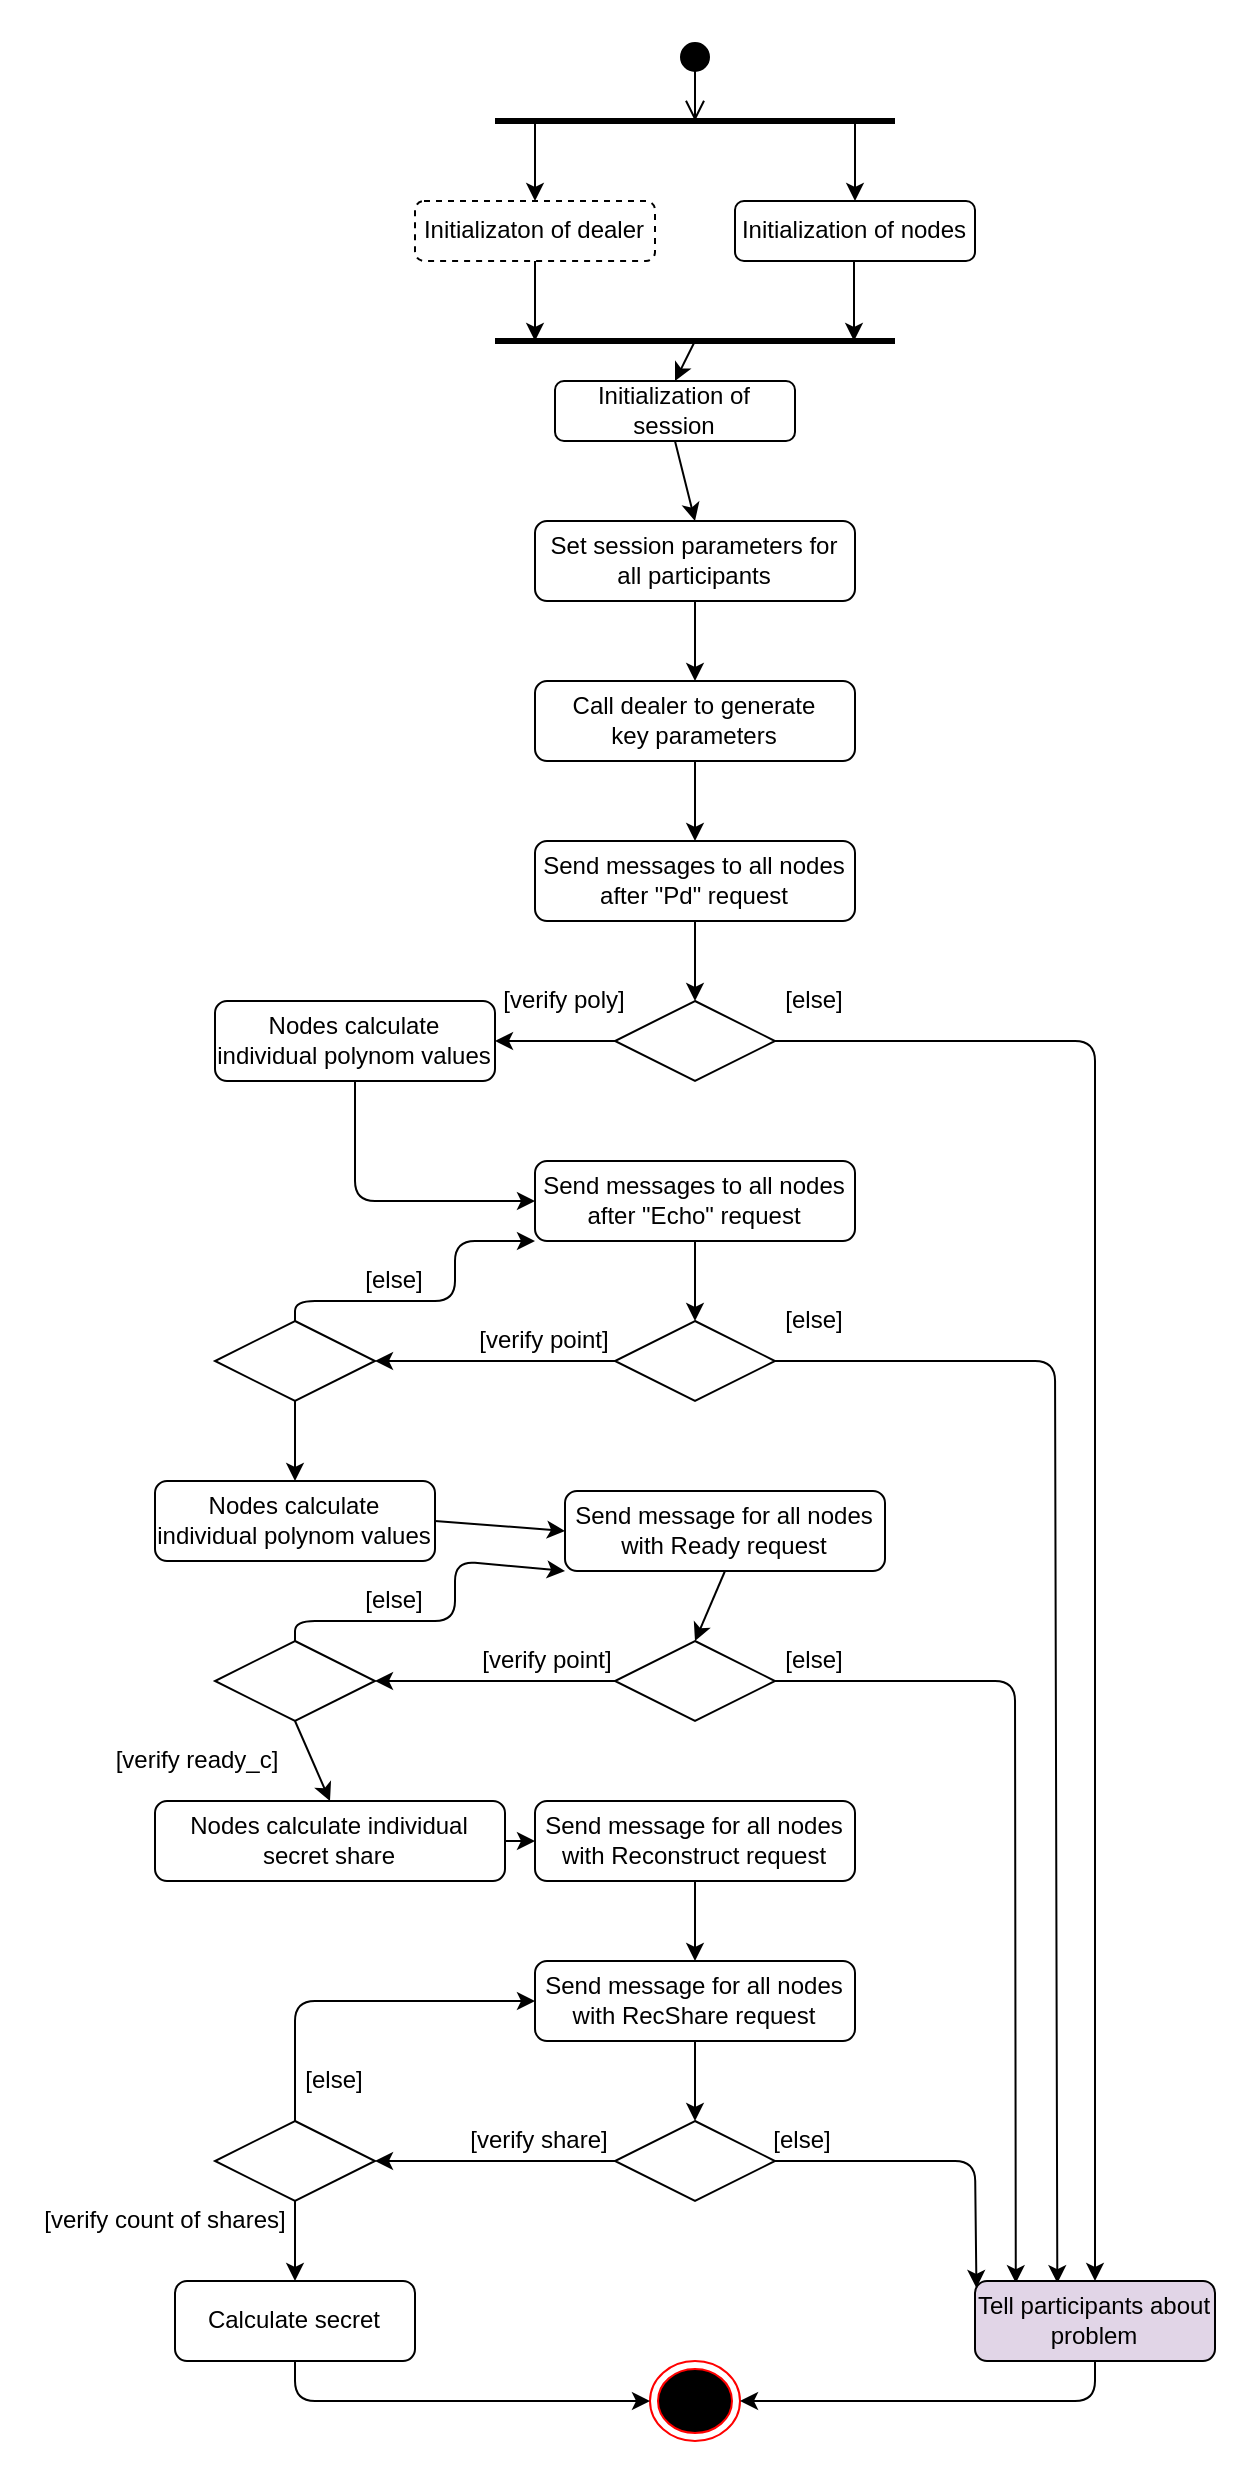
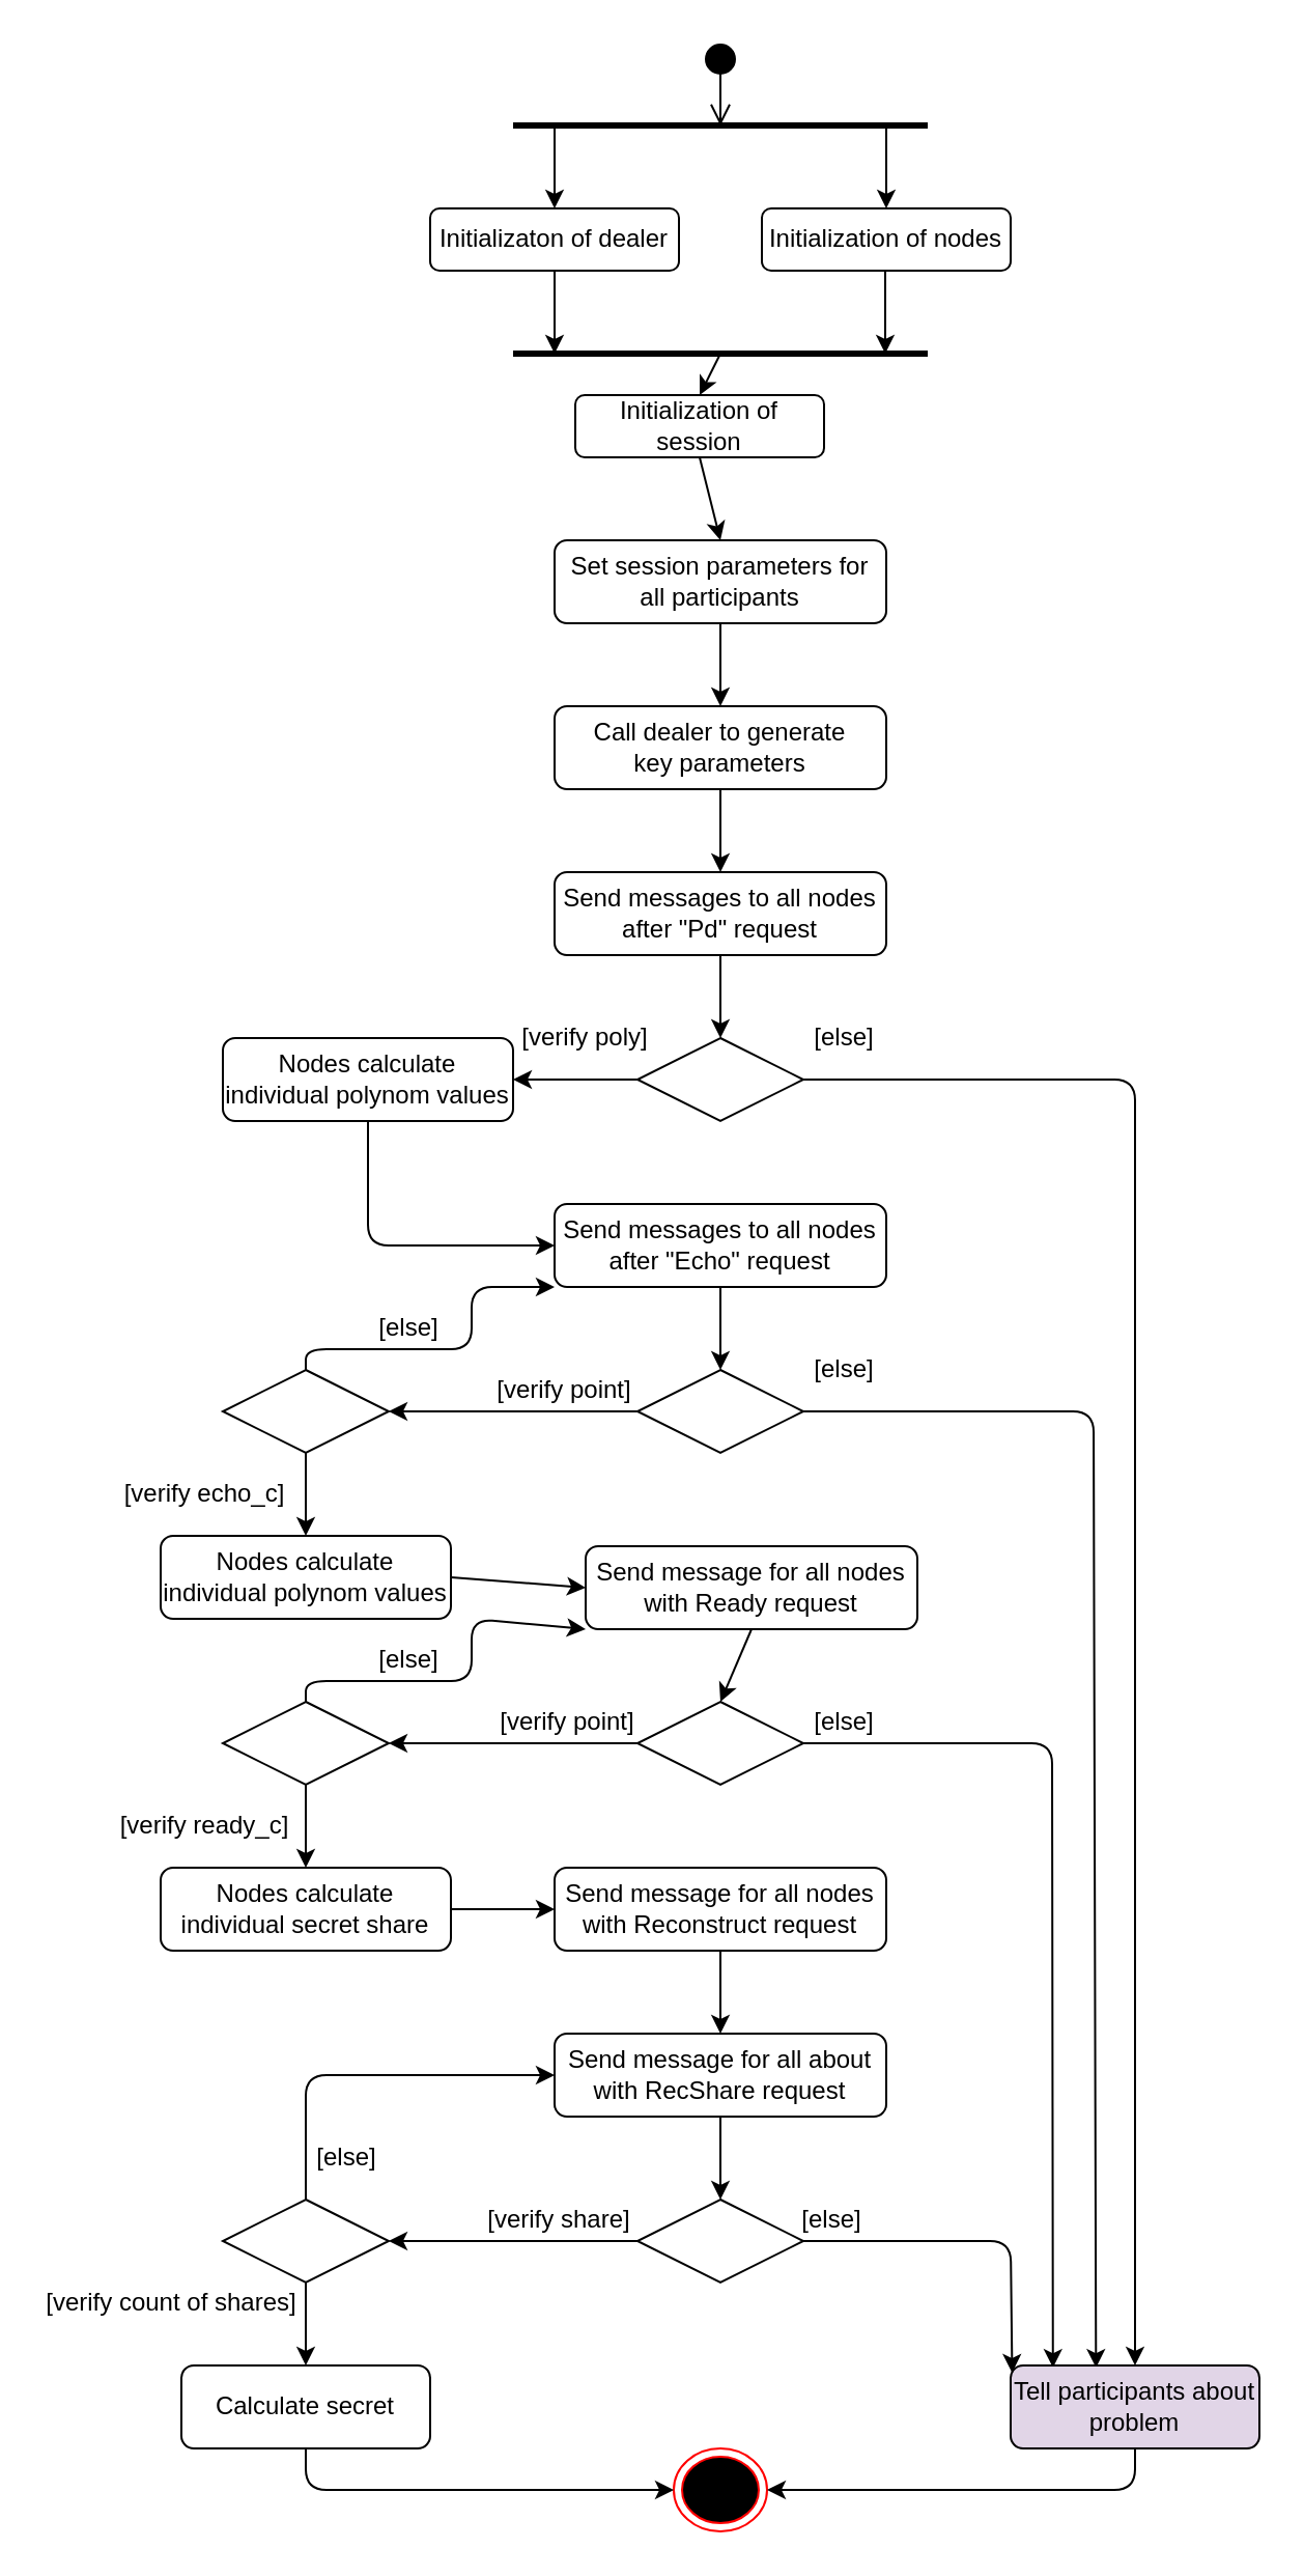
- <mxCell id="7" value="Initializaton of dealer" style="rounded=1;whiteSpace=wrap;html=1;dashed=1;" vertex="1" parent="1"><mxGeometry x="207" width="120" height="30" as="geometry" y="100" /></mxCell>
+ <mxCell id="7" value="Initializaton of dealer" style="rounded=1;whiteSpace=wrap;html=1;" vertex="1" parent="1"><mxGeometry x="207" width="120" height="30" as="geometry" y="100" /></mxCell>
+ <mxCell id="30" value="[verify echo_c]" style="text;html=1;strokeColor=none;fillColor=none;align=center;verticalAlign=middle;whiteSpace=wrap;rounded=0;" vertex="1" parent="1"><mxGeometry x="57" y="710" width="83" height="20" as="geometry" /></mxCell>
- <mxCell id="64" value="Nodes calculate individual secret share" style="rounded=1;whiteSpace=wrap;html=1;" vertex="1" parent="1"><mxGeometry x="77" y="900" width="175" height="40" as="geometry" /></mxCell>
+ <mxCell id="64" value="Nodes calculate individual secret share" style="rounded=1;whiteSpace=wrap;html=1;" vertex="1" parent="1"><mxGeometry x="77" y="900" width="140" height="40" as="geometry" /></mxCell>
- <mxCell id="41" value="&lt;span&gt;Send message for all nodes with RecShare request&lt;/span&gt;" style="rounded=1;whiteSpace=wrap;html=1;" vertex="1" parent="1"><mxGeometry x="267" y="980" width="160" height="40" as="geometry" /></mxCell>
+ <mxCell id="41" value="&lt;span&gt;Send message for all about with RecShare request&lt;/span&gt;" style="rounded=1;whiteSpace=wrap;html=1;" vertex="1" parent="1"><mxGeometry x="267" y="980" width="160" height="40" as="geometry" /></mxCell>
